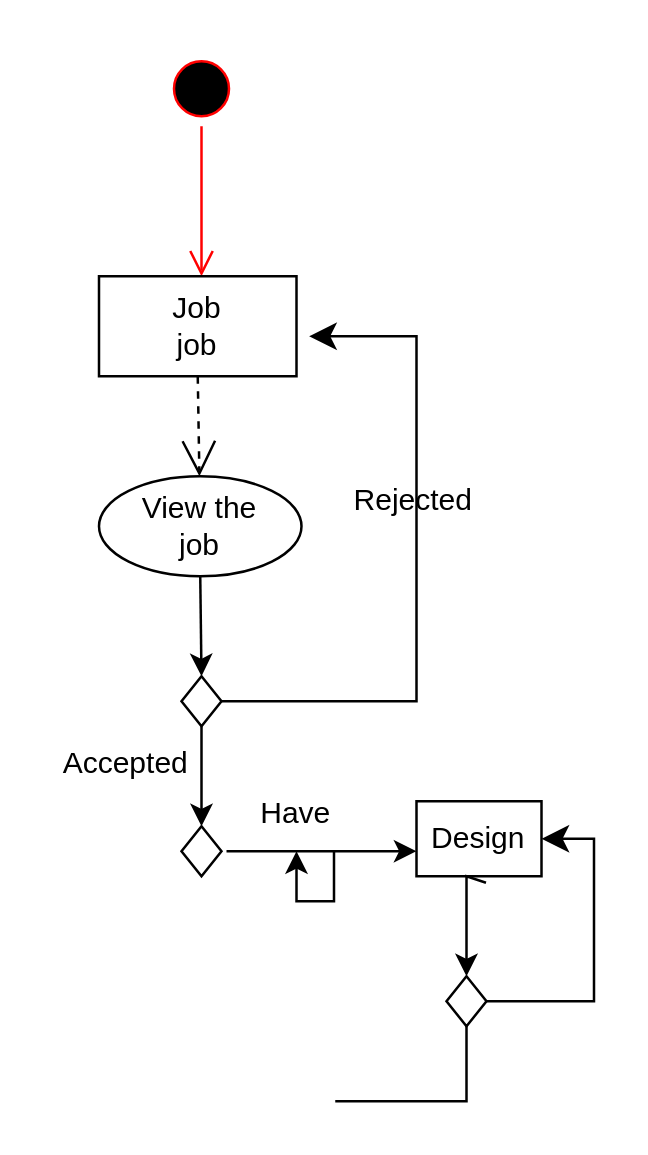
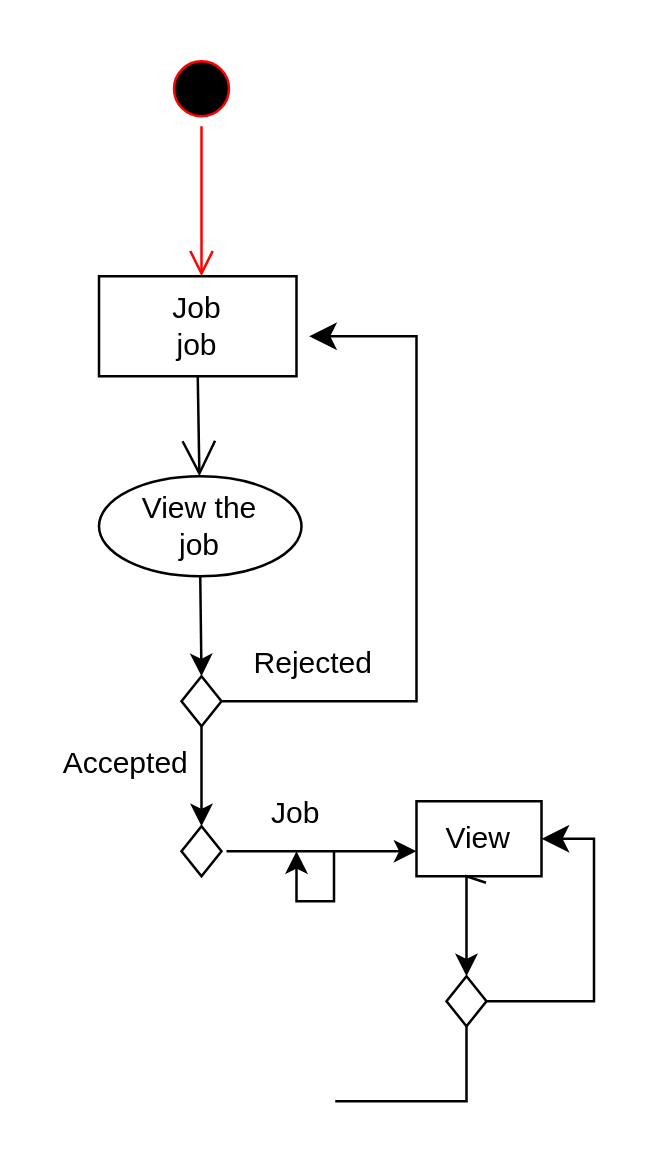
- <mxCell id="6" value="" style="endArrow=open;endFill=1;endSize=12;html=1;rounded=0;exitX=0.5;exitY=1;exitDx=0;exitDy=0;dashed=1;" edge="1" parent="1" source="4" target="5"><mxGeometry width="160" relative="1" as="geometry"><mxPoint x="-4" y="200" as="sourcePoint" /><mxPoint x="156" y="200" as="targetPoint" /></mxGeometry></mxCell>
+ <mxCell id="6" value="" style="endArrow=open;endFill=1;endSize=12;html=1;rounded=0;exitX=0.5;exitY=1;exitDx=0;exitDy=0;" edge="1" parent="1" source="4" target="5"><mxGeometry width="160" relative="1" as="geometry"><mxPoint x="-4" y="200" as="sourcePoint" /><mxPoint x="156" y="200" as="targetPoint" /></mxGeometry></mxCell>
- <mxCell id="9" value="Rejected" style="text;html=1;strokeColor=none;fillColor=none;align=center;verticalAlign=middle;whiteSpace=wrap;rounded=0;" vertex="1" parent="1"><mxGeometry x="135" y="185" width="60" height="30" as="geometry" /></mxCell>
+ <mxCell id="9" value="Rejected" style="text;html=1;strokeColor=none;fillColor=none;align=center;verticalAlign=middle;whiteSpace=wrap;rounded=0;" vertex="1" parent="1"><mxGeometry x="95" y="250" width="60" height="30" as="geometry" /></mxCell>
- <mxCell id="15" value="Have" style="text;html=1;strokeColor=none;fillColor=none;align=center;verticalAlign=middle;whiteSpace=wrap;rounded=0;" vertex="1" parent="1"><mxGeometry x="88" y="310" width="60" height="30" as="geometry" /></mxCell>
+ <mxCell id="15" value="Job" style="text;html=1;strokeColor=none;fillColor=none;align=center;verticalAlign=middle;whiteSpace=wrap;rounded=0;" vertex="1" parent="1"><mxGeometry x="88" y="310" width="60" height="30" as="geometry" /></mxCell>
- <mxCell id="16" value="Design" style="html=1;whiteSpace=wrap;" vertex="1" parent="1"><mxGeometry x="166" y="320" width="50" height="30" as="geometry" /></mxCell>
+ <mxCell id="16" value="View" style="html=1;whiteSpace=wrap;" vertex="1" parent="1"><mxGeometry x="166" y="320" width="50" height="30" as="geometry" /></mxCell>
